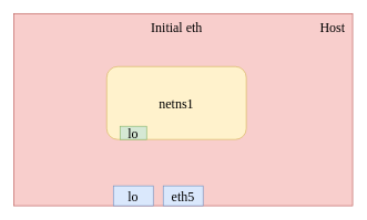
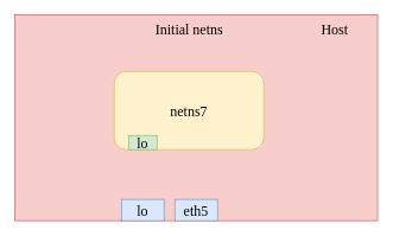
- <mxCell id="5" value="&lt;p&gt;&lt;font style=&quot;font-size: 20px&quot; face=&quot;Comic Sans MS&quot;&gt;Initial eth&lt;/font&gt;&lt;/p&gt;" style="text;html=1;strokeColor=none;fillColor=none;align=center;verticalAlign=middle;whiteSpace=wrap;rounded=0;" vertex="1" parent="1"><mxGeometry x="192.5" y="30" width="145" height="20" as="geometry" /></mxCell>
+ <mxCell id="5" value="&lt;p&gt;&lt;font style=&quot;font-size: 20px&quot; face=&quot;Comic Sans MS&quot;&gt;Initial netns&lt;/font&gt;&lt;/p&gt;" style="text;html=1;strokeColor=none;fillColor=none;align=center;verticalAlign=middle;whiteSpace=wrap;rounded=0;" vertex="1" parent="1"><mxGeometry x="192.5" y="30" width="145" height="20" as="geometry" /></mxCell>
- <mxCell id="3" value="&lt;p&gt;&lt;font style=&quot;font-size: 20px&quot; face=&quot;Comic Sans MS&quot;&gt;Host&lt;/font&gt;&lt;/p&gt;" style="text;html=1;strokeColor=none;fillColor=none;align=center;verticalAlign=middle;whiteSpace=wrap;rounded=0;" vertex="1" parent="1"><mxGeometry x="480" y="30" width="40" height="20" as="geometry" /></mxCell>
+ <mxCell id="3" value="&lt;p&gt;&lt;font style=&quot;font-size: 20px&quot; face=&quot;Comic Sans MS&quot;&gt;Host&lt;/font&gt;&lt;/p&gt;" style="text;html=1;strokeColor=none;fillColor=none;align=center;verticalAlign=middle;whiteSpace=wrap;rounded=0;" vertex="1" parent="1"><mxGeometry x="450" y="30" width="40" height="20" as="geometry" /></mxCell>
- <mxCell id="4" value="&lt;font style=&quot;font-size: 20px&quot; face=&quot;Comic Sans MS&quot;&gt;netns1&lt;/font&gt;" style="rounded=1;whiteSpace=wrap;html=1;fillColor=#fff2cc;strokeColor=#d6b656;" vertex="1" parent="1"><mxGeometry x="160" y="100" width="210" height="110" as="geometry" /></mxCell>
+ <mxCell id="4" value="&lt;font style=&quot;font-size: 20px&quot; face=&quot;Comic Sans MS&quot;&gt;netns7&lt;/font&gt;" style="rounded=1;whiteSpace=wrap;html=1;fillColor=#fff2cc;strokeColor=#d6b656;" vertex="1" parent="1"><mxGeometry x="160" y="100" width="210" height="110" as="geometry" /></mxCell>
